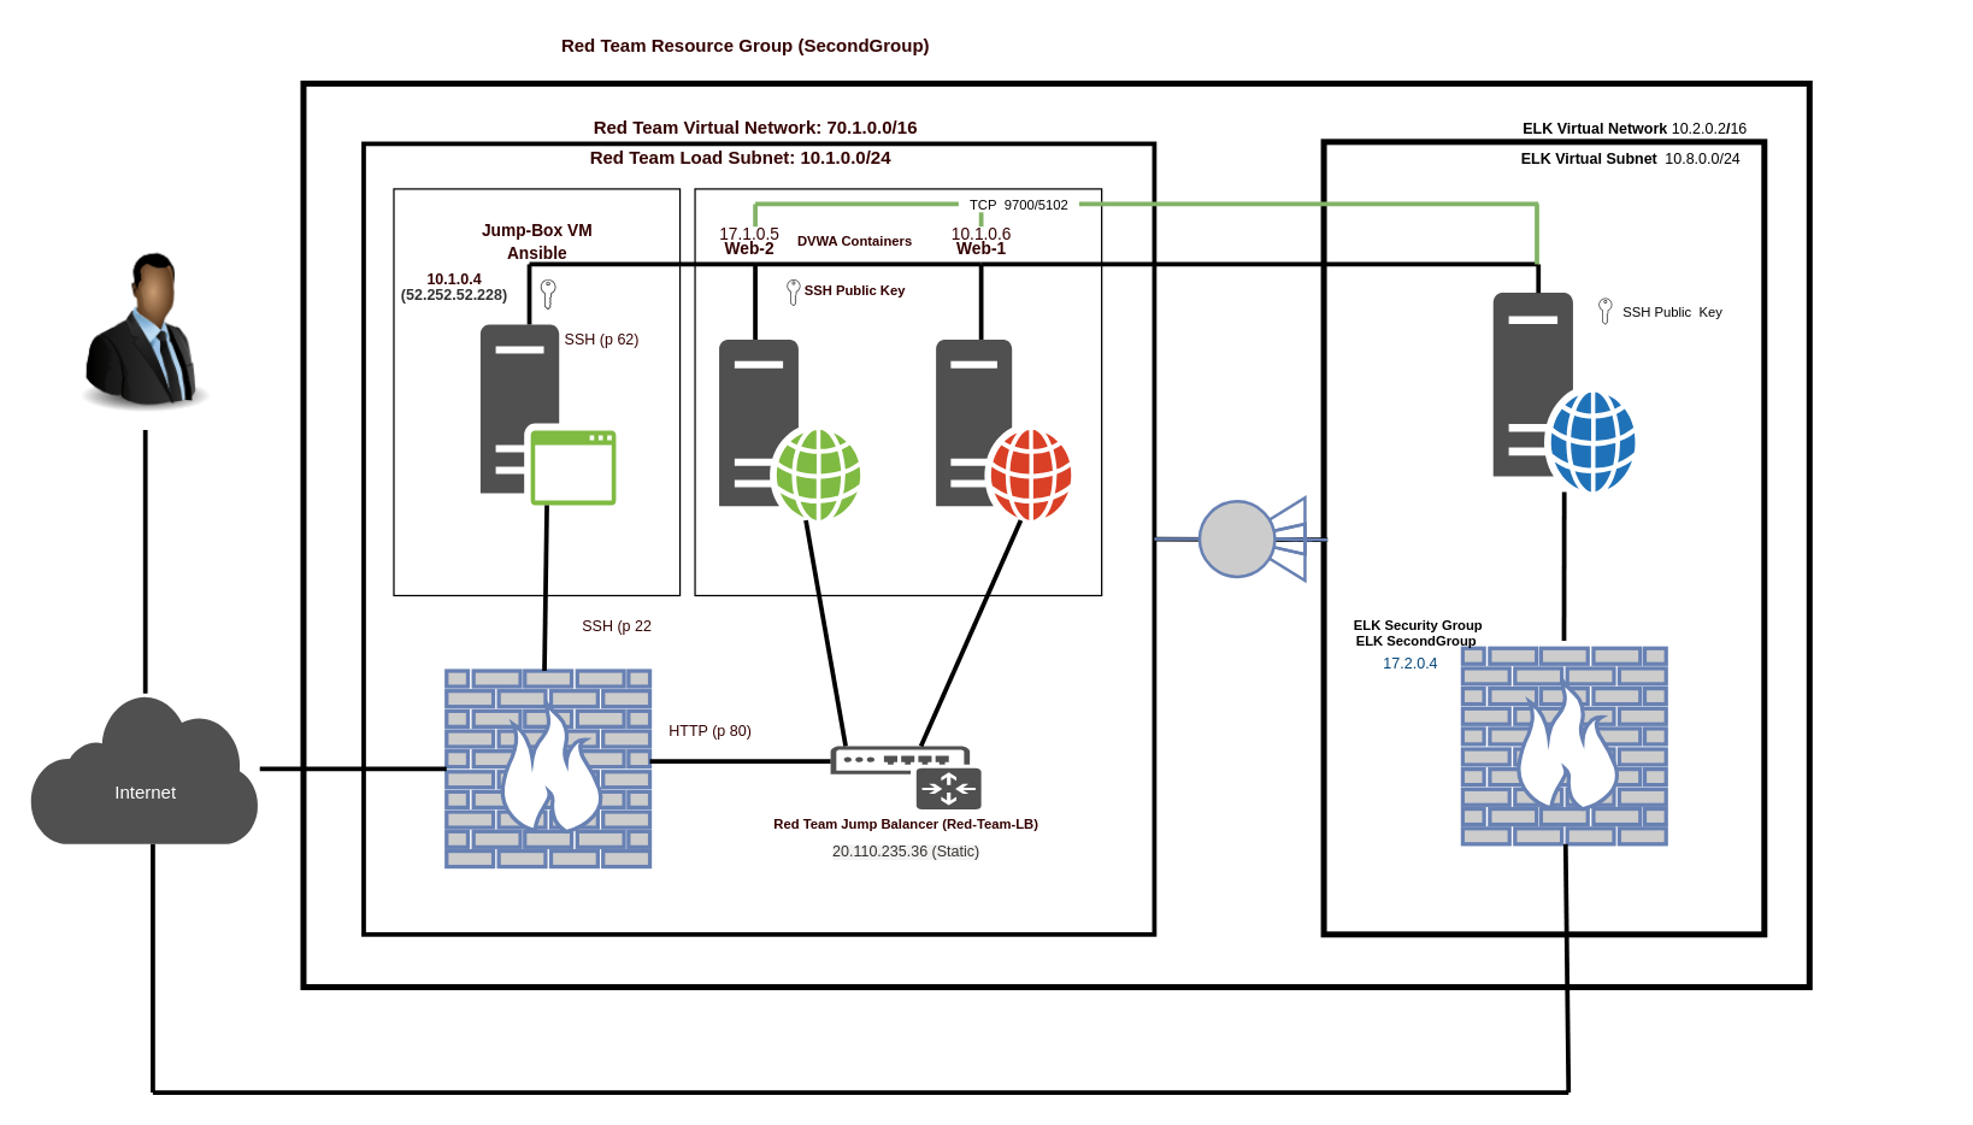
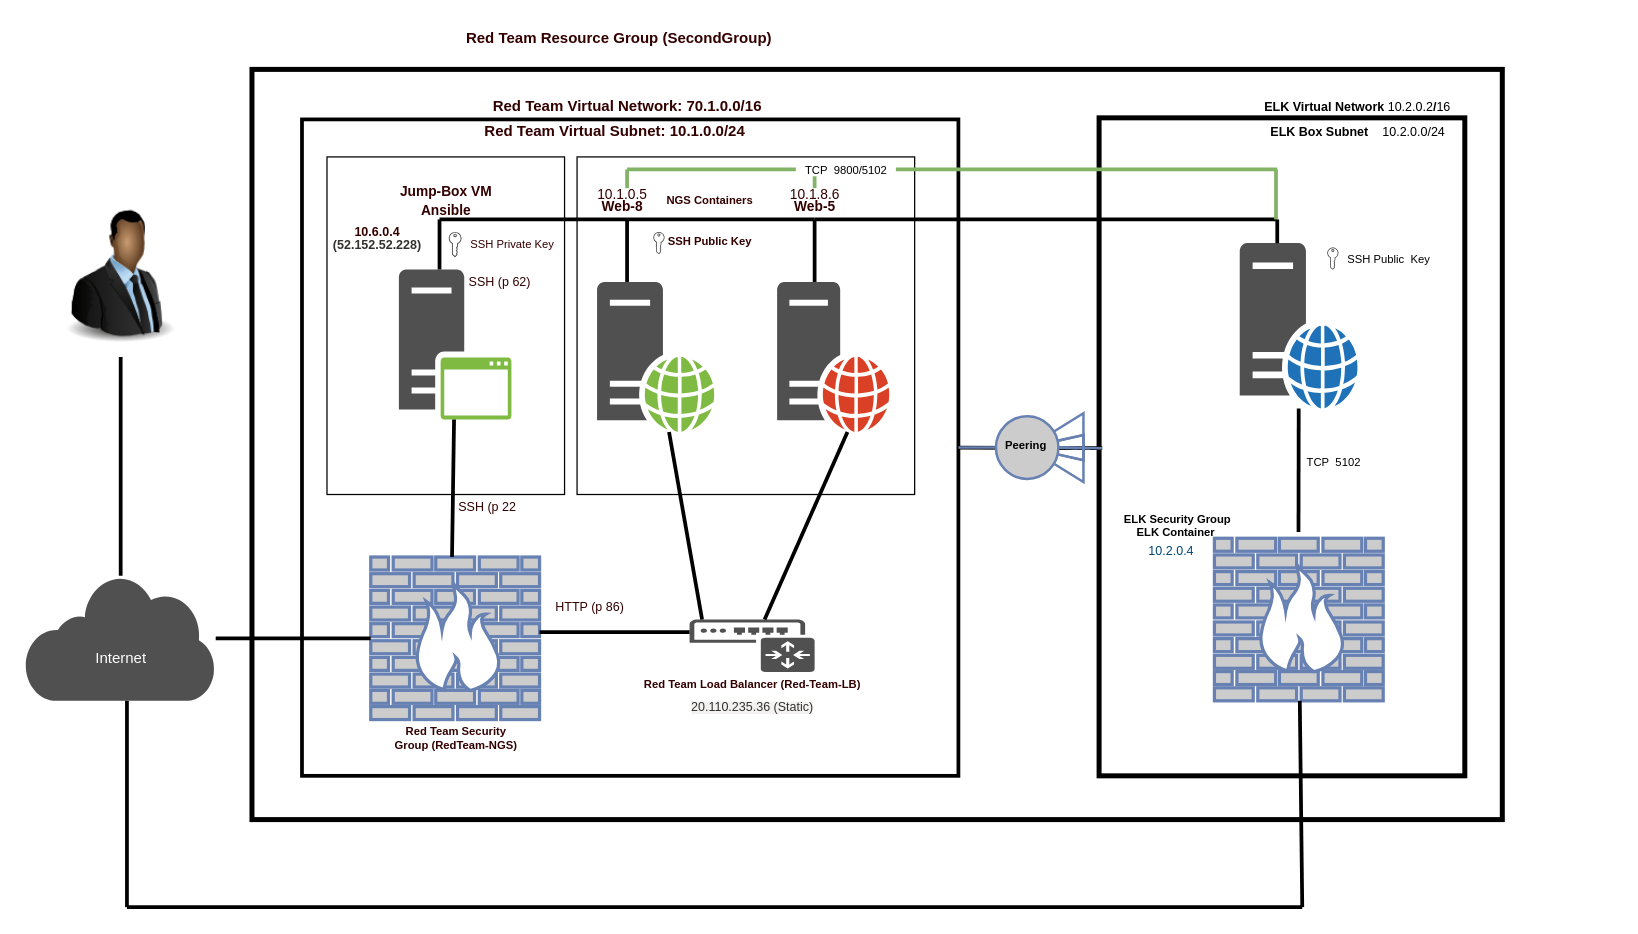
- <mxCell id="28" value="&lt;b&gt;Red Team Load Subnet: 10.1.0.0/24&lt;/b&gt;" style="text;html=1;resizable=0;autosize=1;align=center;verticalAlign=middle;points=[];fillColor=none;strokeColor=none;rounded=0;fontFamily=Helvetica;fontColor=#330000;" parent="1" vertex="1"><mxGeometry x="381" y="95" width="220" height="20" as="geometry" /></mxCell>
+ <mxCell id="28" value="&lt;b&gt;Red Team Virtual Subnet: 10.1.0.0/24&lt;/b&gt;" style="text;html=1;resizable=0;autosize=1;align=center;verticalAlign=middle;points=[];fillColor=none;strokeColor=none;rounded=0;fontFamily=Helvetica;fontColor=#330000;" parent="1" vertex="1"><mxGeometry x="381" y="95" width="220" height="20" as="geometry" /></mxCell>
- <mxCell id="73" value="&lt;b&gt;ELK Virtual Subnet&amp;nbsp;&lt;/b&gt;" style="text;html=1;resizable=0;autosize=1;align=center;verticalAlign=middle;points=[];fillColor=none;strokeColor=none;rounded=0;labelBackgroundColor=none;fontSize=10;" vertex="1" parent="1"><mxGeometry x="1000.75" y="95" width="110" height="20" as="geometry" /></mxCell>
+ <mxCell id="73" value="&lt;b&gt;ELK Box Subnet&amp;nbsp;&lt;/b&gt;" style="text;html=1;resizable=0;autosize=1;align=center;verticalAlign=middle;points=[];fillColor=none;strokeColor=none;rounded=0;labelBackgroundColor=none;fontSize=10;" vertex="1" parent="1"><mxGeometry x="1000.75" y="95" width="110" height="20" as="geometry" /></mxCell>
- <mxCell id="72" value="10.8.0.0/24" style="text;html=1;resizable=0;autosize=1;align=center;verticalAlign=middle;points=[];fillColor=none;strokeColor=none;rounded=0;labelBackgroundColor=none;fontSize=10;" vertex="1" parent="1"><mxGeometry x="1095" y="95" width="70" height="20" as="geometry" /></mxCell>
+ <mxCell id="72" value="10.2.0.0/24" style="text;html=1;resizable=0;autosize=1;align=center;verticalAlign=middle;points=[];fillColor=none;strokeColor=none;rounded=0;labelBackgroundColor=none;fontSize=10;" vertex="1" parent="1"><mxGeometry x="1095" y="95" width="70" height="20" as="geometry" /></mxCell>
- <mxCell id="79" value="&lt;font style=&quot;font-size: 9px ; background-color: rgb(255 , 255 , 255)&quot;&gt;TCP&amp;nbsp; 9700/5102&lt;/font&gt;" style="text;html=1;resizable=0;autosize=1;align=center;verticalAlign=middle;points=[];fillColor=none;strokeColor=none;rounded=0;labelBackgroundColor=none;fontSize=10;" vertex="1" parent="1"><mxGeometry x="636" y="125" width="80" height="20" as="geometry" /></mxCell>
+ <mxCell id="79" value="&lt;font style=&quot;font-size: 9px ; background-color: rgb(255 , 255 , 255)&quot;&gt;TCP&amp;nbsp; 9800/5102&lt;/font&gt;" style="text;html=1;resizable=0;autosize=1;align=center;verticalAlign=middle;points=[];fillColor=none;strokeColor=none;rounded=0;labelBackgroundColor=none;fontSize=10;" vertex="1" parent="1"><mxGeometry x="636" y="125" width="80" height="20" as="geometry" /></mxCell>
- <mxCell id="33" value="17.1.0.5&lt;br/&gt;" style="text;html=1;resizable=0;autosize=1;align=center;verticalAlign=middle;points=[];fillColor=none;strokeColor=none;rounded=0;fontFamily=Helvetica;fontSize=11;fontColor=#330000;" parent="1" vertex="1"><mxGeometry x="467" y="145" width="60" height="20" as="geometry" /></mxCell>
+ <mxCell id="33" value="10.1.0.5&lt;br/&gt;" style="text;html=1;resizable=0;autosize=1;align=center;verticalAlign=middle;points=[];fillColor=none;strokeColor=none;rounded=0;fontFamily=Helvetica;fontSize=11;fontColor=#330000;" parent="1" vertex="1"><mxGeometry x="467" y="145" width="60" height="20" as="geometry" /></mxCell>
- <mxCell id="34" value="10.1.0.6&lt;br/&gt;" style="text;html=1;resizable=0;autosize=1;align=center;verticalAlign=middle;points=[];fillColor=none;strokeColor=none;rounded=0;fontFamily=Helvetica;fontSize=11;fontColor=#330000;" parent="1" vertex="1"><mxGeometry x="621" y="145" width="60" height="20" as="geometry" /></mxCell>
+ <mxCell id="34" value="10.1.8.6&lt;br/&gt;" style="text;html=1;resizable=0;autosize=1;align=center;verticalAlign=middle;points=[];fillColor=none;strokeColor=none;rounded=0;fontFamily=Helvetica;fontSize=11;fontColor=#330000;" parent="1" vertex="1"><mxGeometry x="621" y="145" width="60" height="20" as="geometry" /></mxCell>
- <mxCell id="41" value="&lt;b&gt;DVWA Containers&lt;/b&gt;" style="text;html=1;resizable=0;autosize=1;align=center;verticalAlign=middle;points=[];fillColor=none;strokeColor=none;rounded=0;fontFamily=Helvetica;fontSize=9;fontColor=#330000;" parent="1" vertex="1"><mxGeometry x="522" y="150" width="90" height="20" as="geometry" /></mxCell>
+ <mxCell id="41" value="&lt;b&gt;NGS Containers&lt;/b&gt;" style="text;html=1;resizable=0;autosize=1;align=center;verticalAlign=middle;points=[];fillColor=none;strokeColor=none;rounded=0;fontFamily=Helvetica;fontSize=9;fontColor=#330000;" parent="1" vertex="1"><mxGeometry x="522" y="150" width="90" height="20" as="geometry" /></mxCell>
- <mxCell id="30" value="&lt;b style=&quot;font-size: 11px;&quot;&gt;Web-2&lt;/b&gt;" style="text;html=1;resizable=0;autosize=1;align=center;verticalAlign=middle;points=[];fillColor=none;strokeColor=none;rounded=0;fontFamily=Helvetica;fontColor=#330000;fontSize=11;" parent="1" vertex="1"><mxGeometry x="472" y="155" width="50" height="20" as="geometry" /></mxCell>
+ <mxCell id="30" value="&lt;b style=&quot;font-size: 11px;&quot;&gt;Web-8&lt;/b&gt;" style="text;html=1;resizable=0;autosize=1;align=center;verticalAlign=middle;points=[];fillColor=none;strokeColor=none;rounded=0;fontFamily=Helvetica;fontColor=#330000;fontSize=11;" parent="1" vertex="1"><mxGeometry x="472" y="155" width="50" height="20" as="geometry" /></mxCell>
- <mxCell id="29" value="&lt;b style=&quot;font-size: 11px;&quot;&gt;Web-1&lt;/b&gt;" style="text;html=1;resizable=0;autosize=1;align=center;verticalAlign=middle;points=[];fillColor=none;strokeColor=none;rounded=0;fontFamily=Helvetica;fontColor=#330000;fontSize=11;" parent="1" vertex="1"><mxGeometry x="626" y="155" width="50" height="20" as="geometry" /></mxCell>
+ <mxCell id="29" value="&lt;b style=&quot;font-size: 11px;&quot;&gt;Web-5&lt;/b&gt;" style="text;html=1;resizable=0;autosize=1;align=center;verticalAlign=middle;points=[];fillColor=none;strokeColor=none;rounded=0;fontFamily=Helvetica;fontColor=#330000;fontSize=11;" parent="1" vertex="1"><mxGeometry x="626" y="155" width="50" height="20" as="geometry" /></mxCell>
- <mxCell id="36" value="&lt;b&gt;10.1.0.4&lt;/b&gt;" style="text;html=1;resizable=0;autosize=1;align=center;verticalAlign=middle;points=[];fillColor=none;strokeColor=none;rounded=0;fontFamily=Helvetica;fontSize=10;fontColor=#330000;" parent="1" vertex="1"><mxGeometry x="276" y="175" width="50" height="20" as="geometry" /></mxCell>
+ <mxCell id="36" value="&lt;b&gt;10.6.0.4&lt;/b&gt;" style="text;html=1;resizable=0;autosize=1;align=center;verticalAlign=middle;points=[];fillColor=none;strokeColor=none;rounded=0;fontFamily=Helvetica;fontSize=10;fontColor=#330000;" parent="1" vertex="1"><mxGeometry x="276" y="175" width="50" height="20" as="geometry" /></mxCell>
- <mxCell id="35" value="&lt;span style=&quot;color: rgb(50 , 49 , 48) ; font-size: 10px ; background-color: rgb(255 , 255 , 255)&quot;&gt;(52.252.52.228)&lt;/span&gt;" style="text;html=1;resizable=0;autosize=1;align=center;verticalAlign=middle;points=[];fillColor=none;strokeColor=none;rounded=0;fontFamily=Helvetica;fontSize=10;fontColor=#330000;fontStyle=1" parent="1" vertex="1"><mxGeometry x="256" y="185" width="90" height="20" as="geometry" /></mxCell>
+ <mxCell id="35" value="&lt;span style=&quot;color: rgb(50 , 49 , 48) ; font-size: 10px ; background-color: rgb(255 , 255 , 255)&quot;&gt;(52.152.52.228)&lt;/span&gt;" style="text;html=1;resizable=0;autosize=1;align=center;verticalAlign=middle;points=[];fillColor=none;strokeColor=none;rounded=0;fontFamily=Helvetica;fontSize=10;fontColor=#330000;fontStyle=1" parent="1" vertex="1"><mxGeometry x="256" y="185" width="90" height="20" as="geometry" /></mxCell>
+ <mxCell id="38" value="SSH Private Key" style="text;html=1;resizable=0;autosize=1;align=center;verticalAlign=middle;points=[];fillColor=none;strokeColor=none;rounded=0;fontFamily=Helvetica;fontSize=9;fontColor=#330000;" parent="1" vertex="1"><mxGeometry x="368.6" y="185" width="80" height="20" as="geometry" /></mxCell>
+ <mxCell id="58" value="&lt;font style=&quot;font-size: 9px&quot;&gt;&lt;b&gt;Peering&amp;nbsp;&lt;/b&gt;&lt;/font&gt;" style="text;html=1;resizable=0;autosize=1;align=center;verticalAlign=middle;points=[];fillColor=none;strokeColor=none;rounded=0;" vertex="1" parent="1"><mxGeometry x="796" y="345" width="50" height="20" as="geometry" /></mxCell>
+ <mxCell id="69" value="TCP&amp;nbsp; 5102" style="text;html=1;resizable=0;autosize=1;align=center;verticalAlign=middle;points=[];fillColor=none;strokeColor=none;rounded=0;labelBackgroundColor=none;fontSize=9;" vertex="1" parent="1"><mxGeometry x="1035.5" y="360" width="60" height="20" as="geometry" /></mxCell>
- <mxCell id="46" value="SSH (p 22" style="text;html=1;resizable=0;autosize=1;align=center;verticalAlign=middle;points=[];fillColor=none;strokeColor=none;rounded=0;fontFamily=Helvetica;fontSize=10;fontColor=#330000;" parent="1" vertex="1"><mxGeometry x="378.6" y="405" width="60" height="20" as="geometry" /></mxCell>
+ <mxCell id="46" value="SSH (p 22" style="text;html=1;resizable=0;autosize=1;align=center;verticalAlign=middle;points=[];fillColor=none;strokeColor=none;rounded=0;fontFamily=Helvetica;fontSize=10;fontColor=#330000;" parent="1" vertex="1"><mxGeometry x="358.6" y="395" width="60" height="20" as="geometry" /></mxCell>
- <mxCell id="70" value="&lt;b&gt;ELK Security Group&lt;br&gt;ELK SecondGroup&amp;nbsp;&lt;br&gt;&lt;/b&gt;" style="text;html=1;resizable=0;autosize=1;align=center;verticalAlign=middle;points=[];fillColor=none;strokeColor=none;rounded=0;labelBackgroundColor=none;fontSize=9;strokeWidth=0;" vertex="1" parent="1"><mxGeometry x="891" y="405" width="100" height="30" as="geometry" /></mxCell>
+ <mxCell id="70" value="&lt;b&gt;ELK Security Group&lt;br&gt;ELK Container&amp;nbsp;&lt;br&gt;&lt;/b&gt;" style="text;html=1;resizable=0;autosize=1;align=center;verticalAlign=middle;points=[];fillColor=none;strokeColor=none;rounded=0;labelBackgroundColor=none;fontSize=9;strokeWidth=0;" vertex="1" parent="1"><mxGeometry x="891" y="405" width="100" height="30" as="geometry" /></mxCell>
- <mxCell id="71" value="&lt;span style=&quot;color: rgb(0 , 69 , 120) ; font-family: &amp;#34;segoe ui&amp;#34; , &amp;#34;segoe ui web (west european)&amp;#34; , &amp;#34;segoe ui&amp;#34; , , &amp;#34;blinkmacsystemfont&amp;#34; , &amp;#34;roboto&amp;#34; , &amp;#34;helvetica neue&amp;#34; , sans-serif ; text-align: left&quot;&gt;&lt;font style=&quot;font-size: 10px&quot;&gt;17.2.0.4&lt;/font&gt;&lt;/span&gt;" style="text;html=1;resizable=0;autosize=1;align=center;verticalAlign=middle;points=[];fillColor=none;strokeColor=none;rounded=0;labelBackgroundColor=none;fontSize=9;" vertex="1" parent="1"><mxGeometry x="910.75" y="430" width="50" height="20" as="geometry" /></mxCell>
+ <mxCell id="71" value="&lt;span style=&quot;color: rgb(0 , 69 , 120) ; font-family: &amp;#34;segoe ui&amp;#34; , &amp;#34;segoe ui web (west european)&amp;#34; , &amp;#34;segoe ui&amp;#34; , , &amp;#34;blinkmacsystemfont&amp;#34; , &amp;#34;roboto&amp;#34; , &amp;#34;helvetica neue&amp;#34; , sans-serif ; text-align: left&quot;&gt;&lt;font style=&quot;font-size: 10px&quot;&gt;10.2.0.4&lt;/font&gt;&lt;/span&gt;" style="text;html=1;resizable=0;autosize=1;align=center;verticalAlign=middle;points=[];fillColor=none;strokeColor=none;rounded=0;labelBackgroundColor=none;fontSize=9;" vertex="1" parent="1"><mxGeometry x="910.75" y="430" width="50" height="20" as="geometry" /></mxCell>
- <mxCell id="45" value="HTTP (p 80)&lt;br/&gt;" style="text;html=1;resizable=0;autosize=1;align=center;verticalAlign=middle;points=[];fillColor=none;strokeColor=none;rounded=0;fontFamily=Helvetica;fontSize=10;fontColor=#330000;" parent="1" vertex="1"><mxGeometry x="436" y="475" width="70" height="20" as="geometry" /></mxCell>
+ <mxCell id="45" value="HTTP (p 86)&lt;br/&gt;" style="text;html=1;resizable=0;autosize=1;align=center;verticalAlign=middle;points=[];fillColor=none;strokeColor=none;rounded=0;fontFamily=Helvetica;fontSize=10;fontColor=#330000;" parent="1" vertex="1"><mxGeometry x="436" y="475" width="70" height="20" as="geometry" /></mxCell>
- <mxCell id="43" value="&lt;b&gt;Red Team Jump Balancer (Red-Team-LB)&lt;/b&gt;" style="text;html=1;resizable=0;autosize=1;align=center;verticalAlign=middle;points=[];fillColor=none;strokeColor=none;rounded=0;fontFamily=Helvetica;fontSize=9;fontColor=#330000;" parent="1" vertex="1"><mxGeometry x="506" y="537" width="190" height="20" as="geometry" /></mxCell>
+ <mxCell id="43" value="&lt;b&gt;Red Team Load Balancer (Red-Team-LB)&lt;/b&gt;" style="text;html=1;resizable=0;autosize=1;align=center;verticalAlign=middle;points=[];fillColor=none;strokeColor=none;rounded=0;fontFamily=Helvetica;fontSize=9;fontColor=#330000;" parent="1" vertex="1"><mxGeometry x="506" y="537" width="190" height="20" as="geometry" /></mxCell>
+ <mxCell id="42" value="&lt;b&gt;Red Team Security&lt;br&gt;Group (RedTeam-NGS)&lt;/b&gt;" style="text;html=1;resizable=0;autosize=1;align=center;verticalAlign=middle;points=[];fillColor=none;strokeColor=none;rounded=0;fontFamily=Helvetica;fontSize=9;fontColor=#330000;" parent="1" vertex="1"><mxGeometry x="308.5" y="575" width="110" height="30" as="geometry" /></mxCell>
